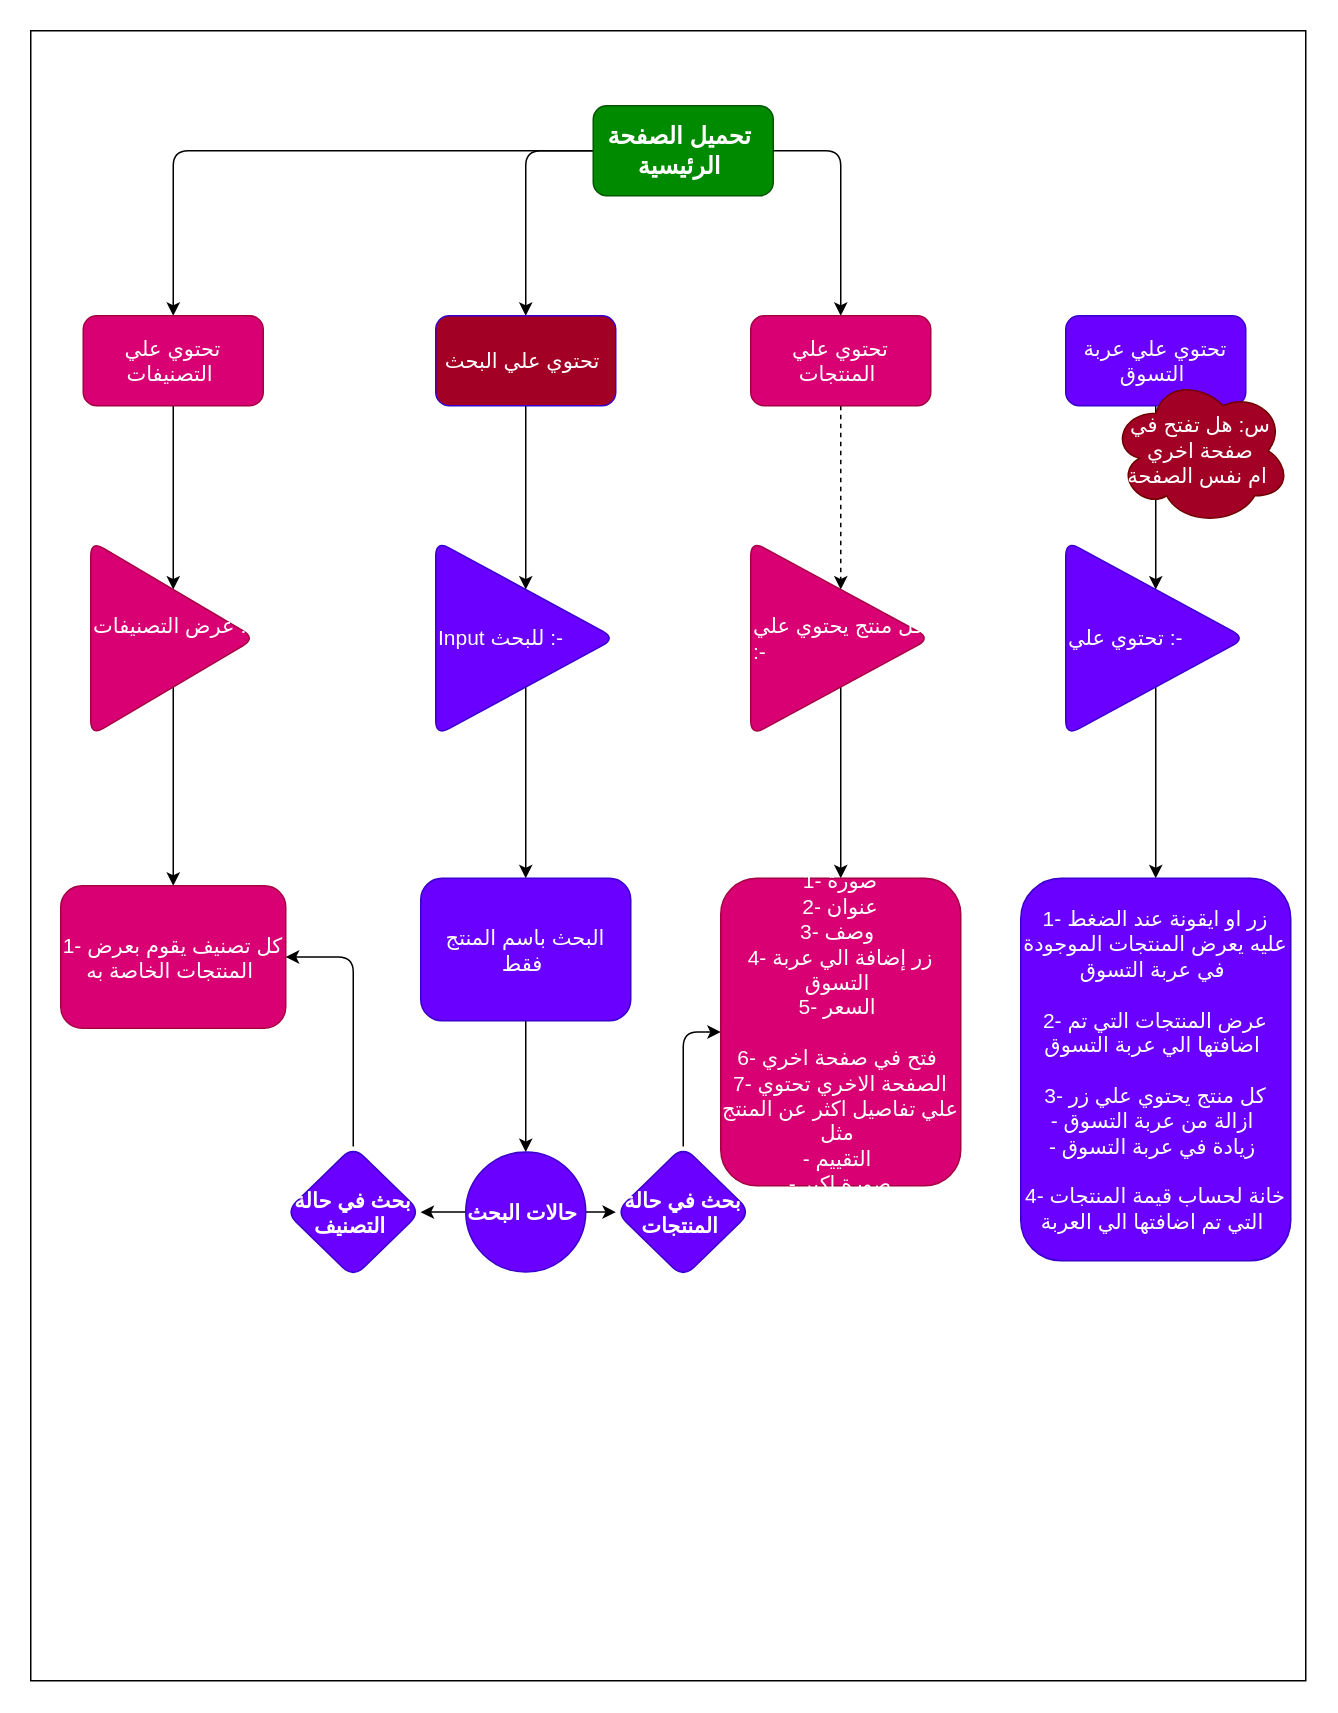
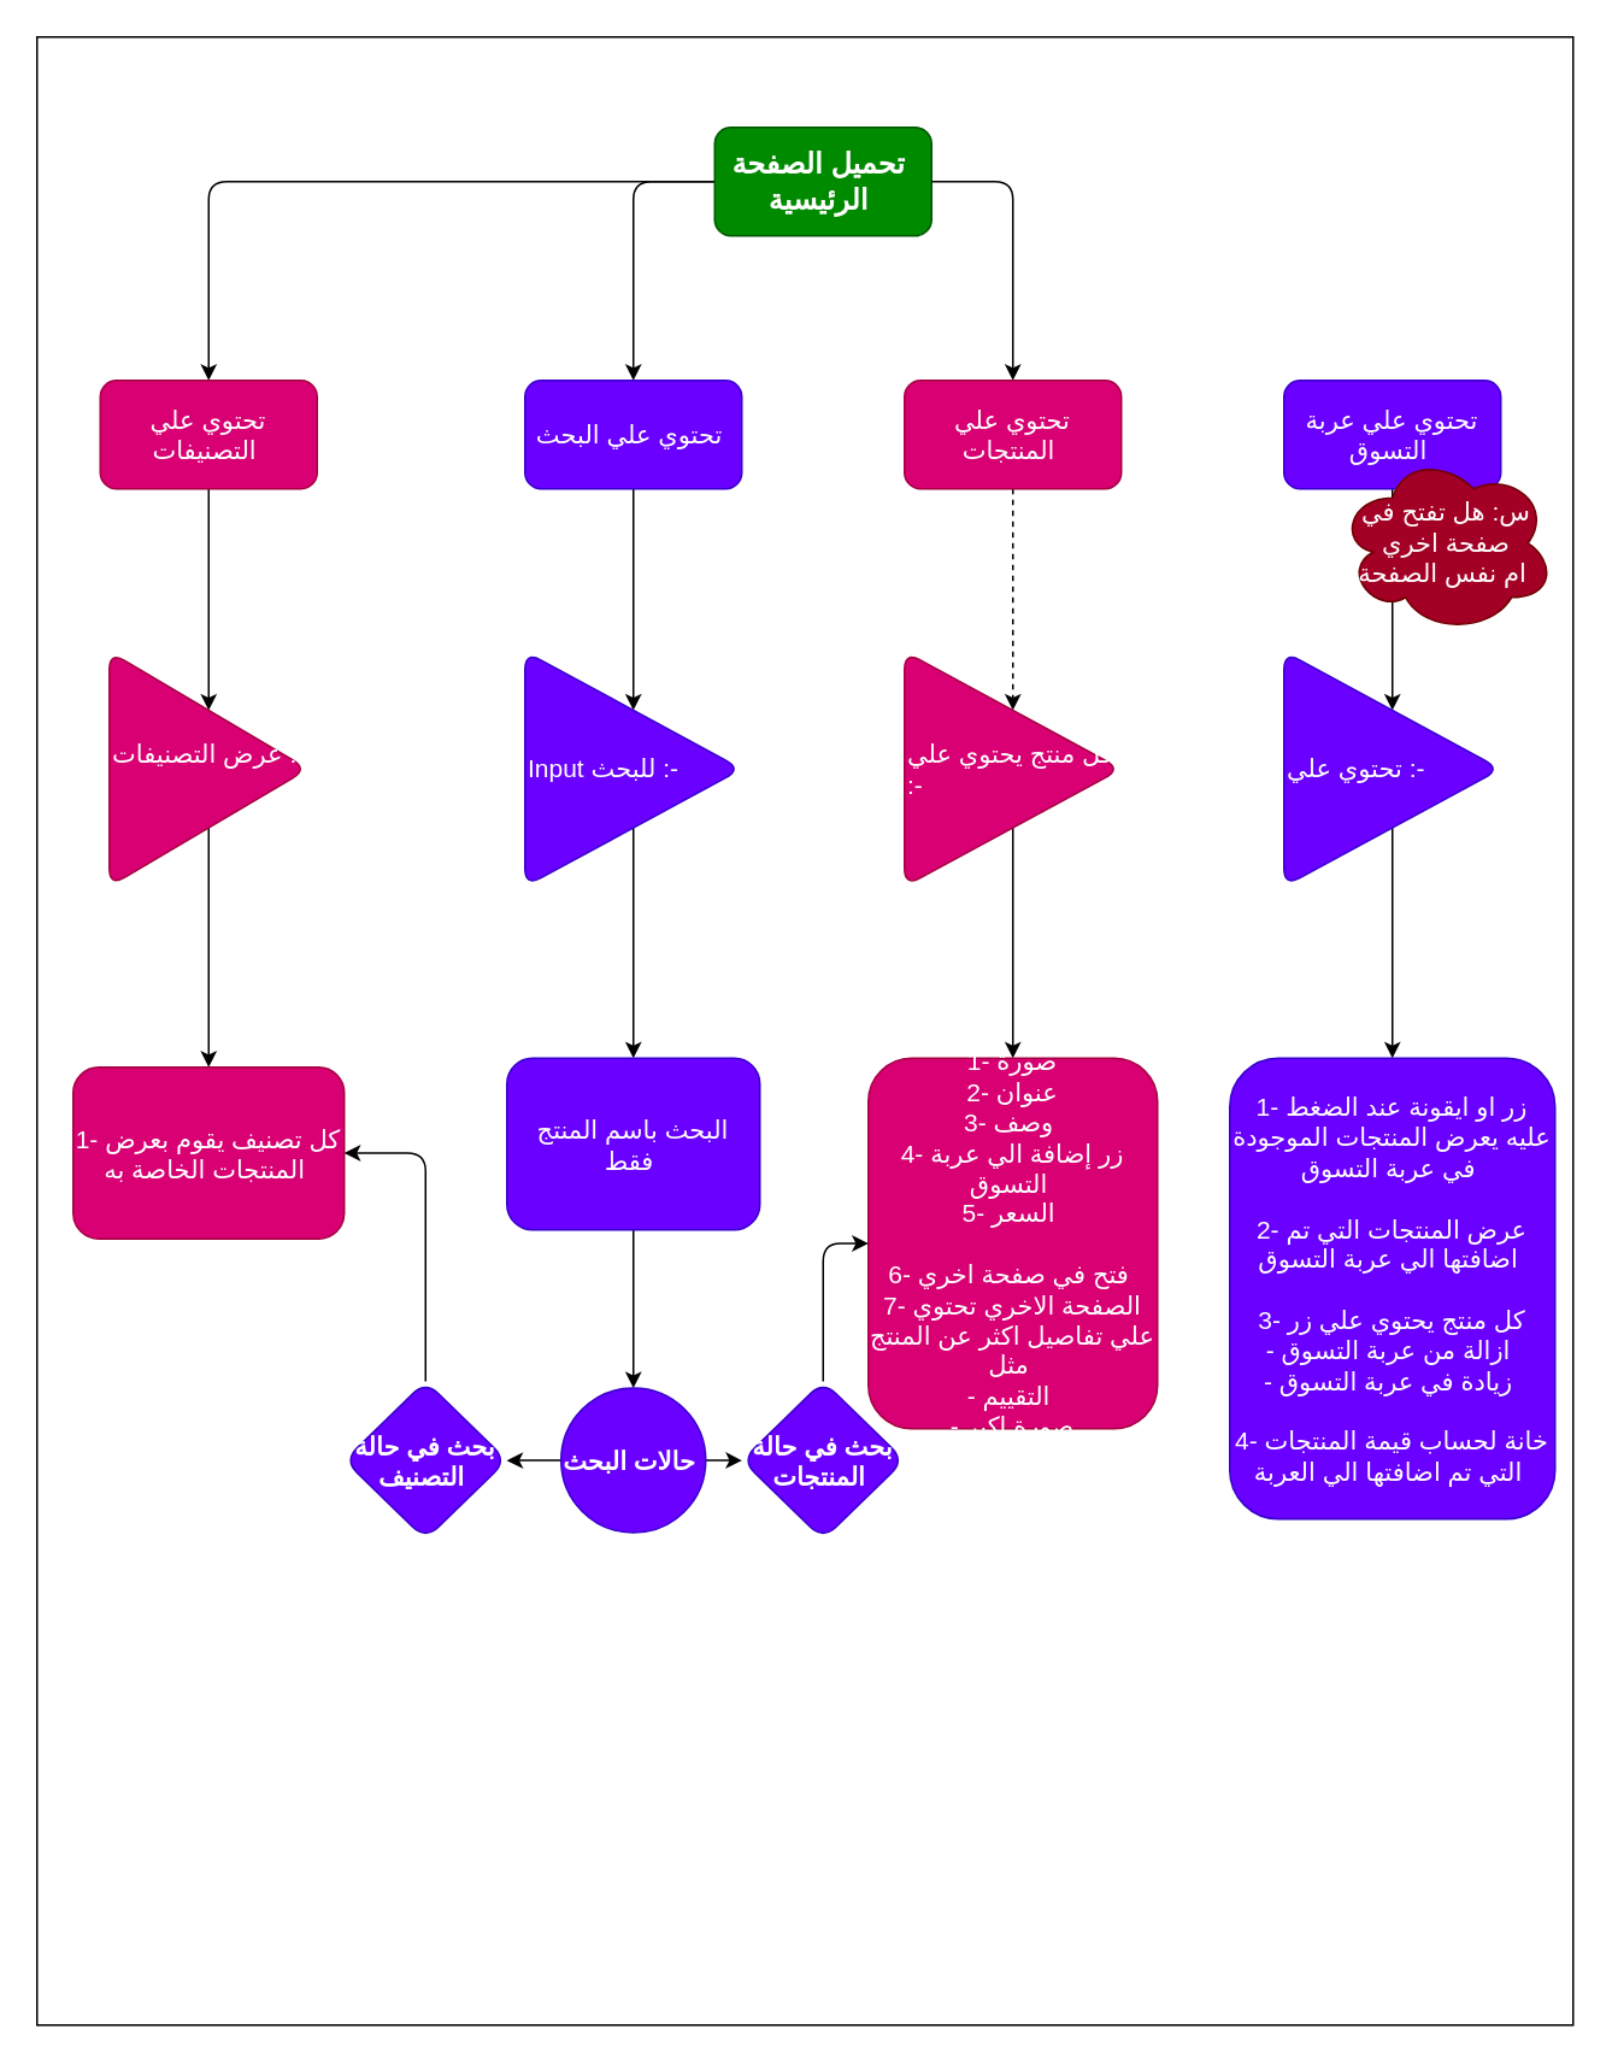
- <mxCell id="7" value="تحتوي علي البحث&amp;nbsp;" style="whiteSpace=wrap;html=1;fillColor=#a20025;strokeColor=#3700CC;fontColor=#ffffff;rounded=1;fontSize=14;" vertex="1" parent="1"><mxGeometry x="290" y="210" width="120" height="60" as="geometry" /></mxCell>
+ <mxCell id="7" value="تحتوي علي البحث&amp;nbsp;" style="whiteSpace=wrap;html=1;fillColor=#6a00ff;strokeColor=#3700CC;fontColor=#ffffff;rounded=1;fontSize=14;" vertex="1" parent="1"><mxGeometry x="290" y="210" width="120" height="60" as="geometry" /></mxCell>
